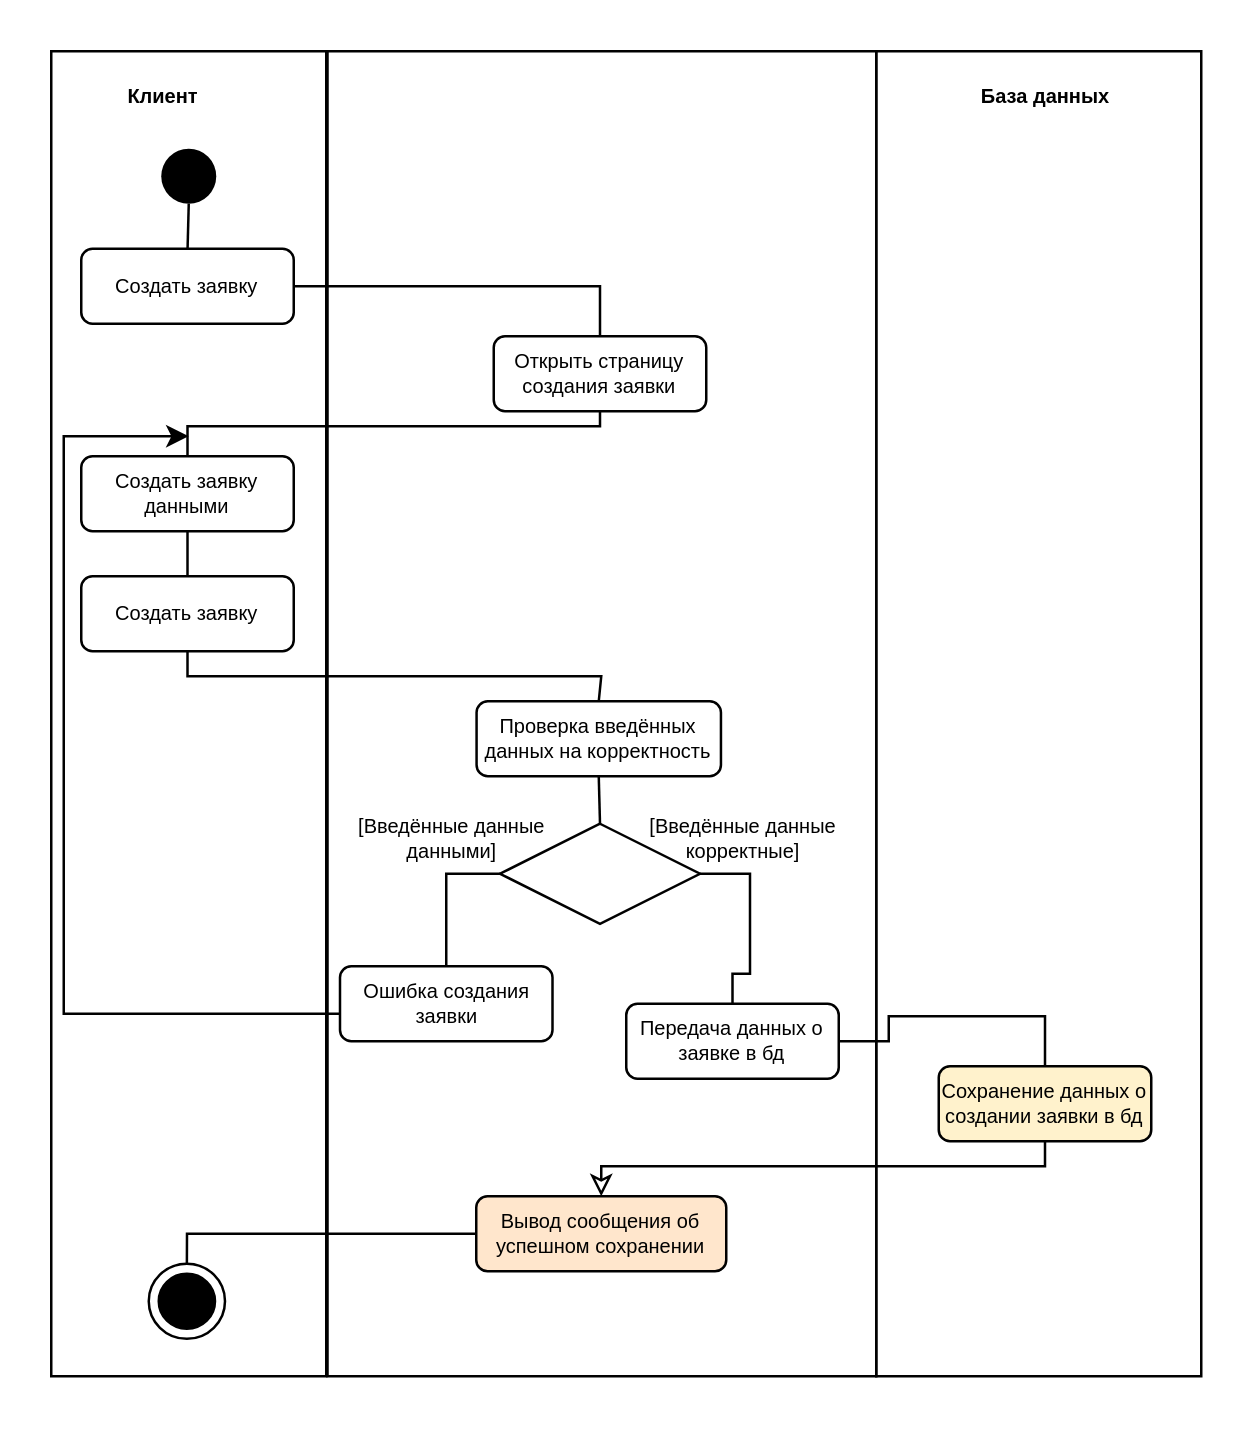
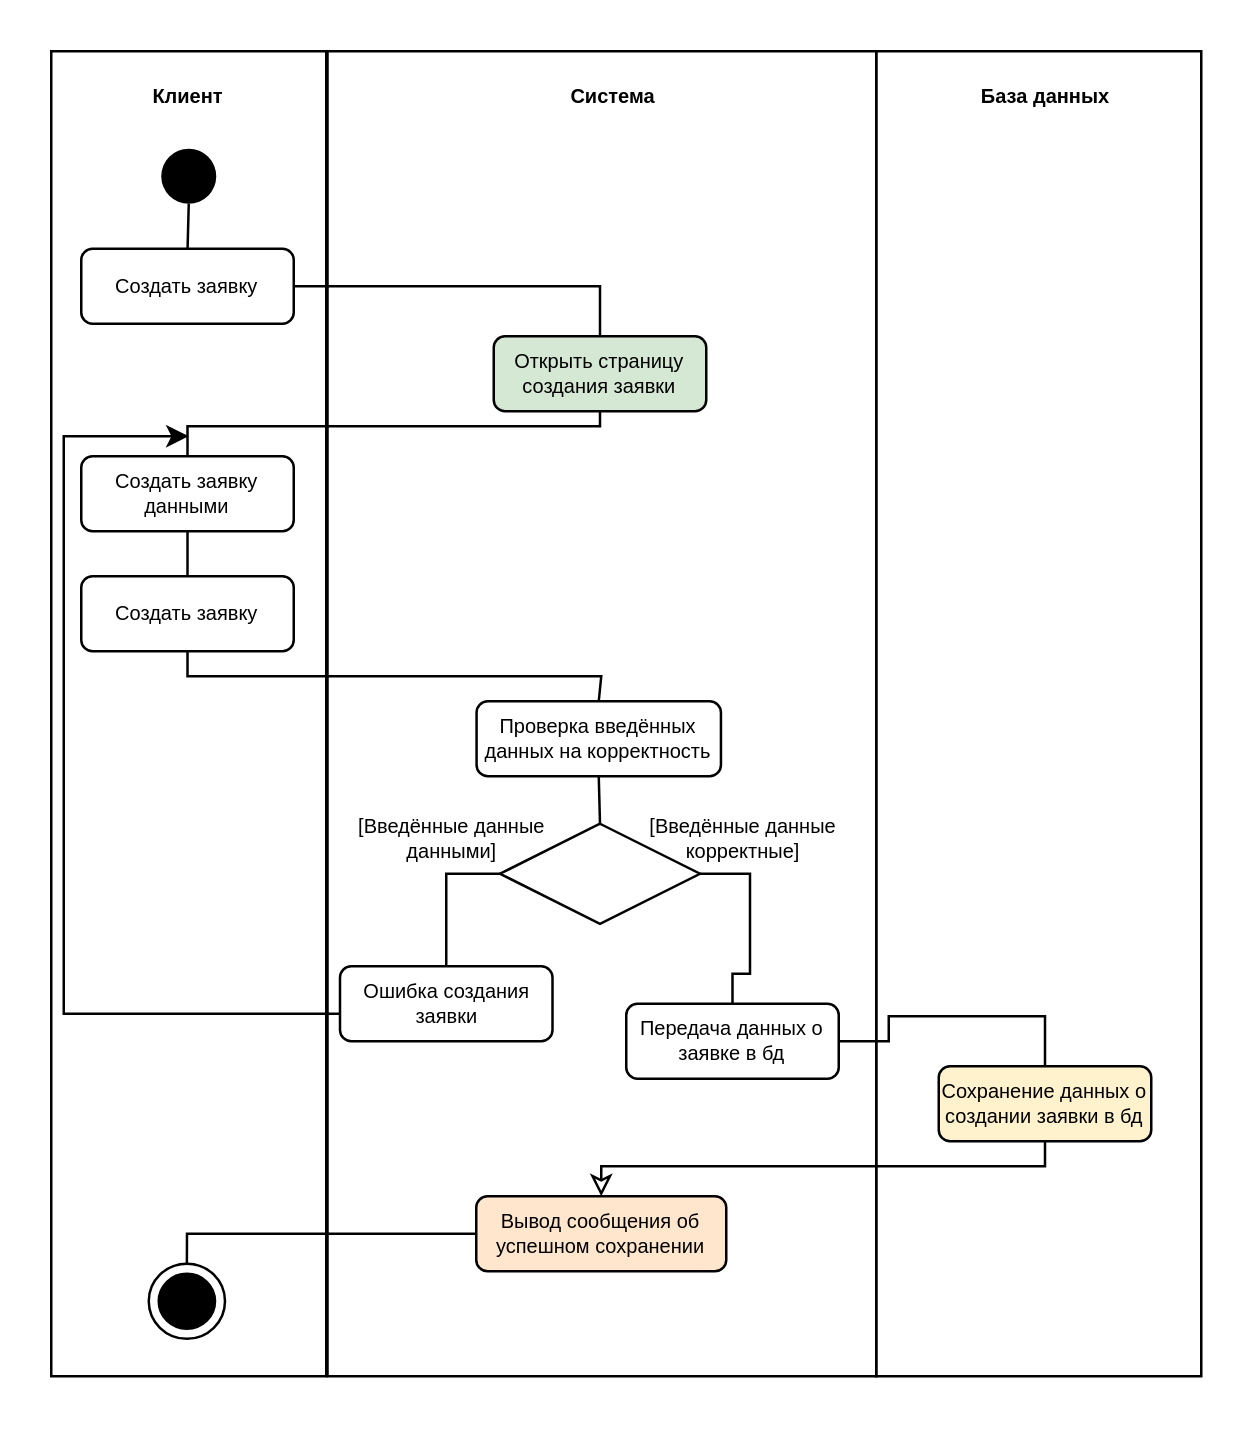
- <mxCell id="29" value="Клиент" style="text;html=1;align=center;verticalAlign=middle;whiteSpace=wrap;rounded=0;fontSize=8;fontStyle=1" parent="1" vertex="1"><mxGeometry x="30" y="30" width="70" height="16" as="geometry" /></mxCell>
+ <mxCell id="29" value="Клиент" style="text;html=1;align=center;verticalAlign=middle;whiteSpace=wrap;rounded=0;fontSize=8;fontStyle=1" parent="1" vertex="1"><mxGeometry x="40" y="30" width="70" height="16" as="geometry" /></mxCell>
+ <mxCell id="30" value="Система" style="text;html=1;align=center;verticalAlign=middle;whiteSpace=wrap;rounded=0;fontSize=8;fontStyle=1" parent="1" vertex="1"><mxGeometry x="210.25" y="30" width="70" height="16" as="geometry" /></mxCell>
- <mxCell id="10" value="Открыть страницу создания заявки" style="rounded=1;whiteSpace=wrap;html=1;strokeWidth=1;perimeterSpacing=0;fontSize=8;" parent="1" vertex="1"><mxGeometry x="197" y="134" width="85" height="30" as="geometry" /></mxCell>
+ <mxCell id="10" value="Открыть страницу создания заявки" style="rounded=1;whiteSpace=wrap;html=1;strokeWidth=1;perimeterSpacing=0;fontSize=8;fillColor=#d5e8d4;" parent="1" vertex="1"><mxGeometry x="197" y="134" width="85" height="30" as="geometry" /></mxCell>
